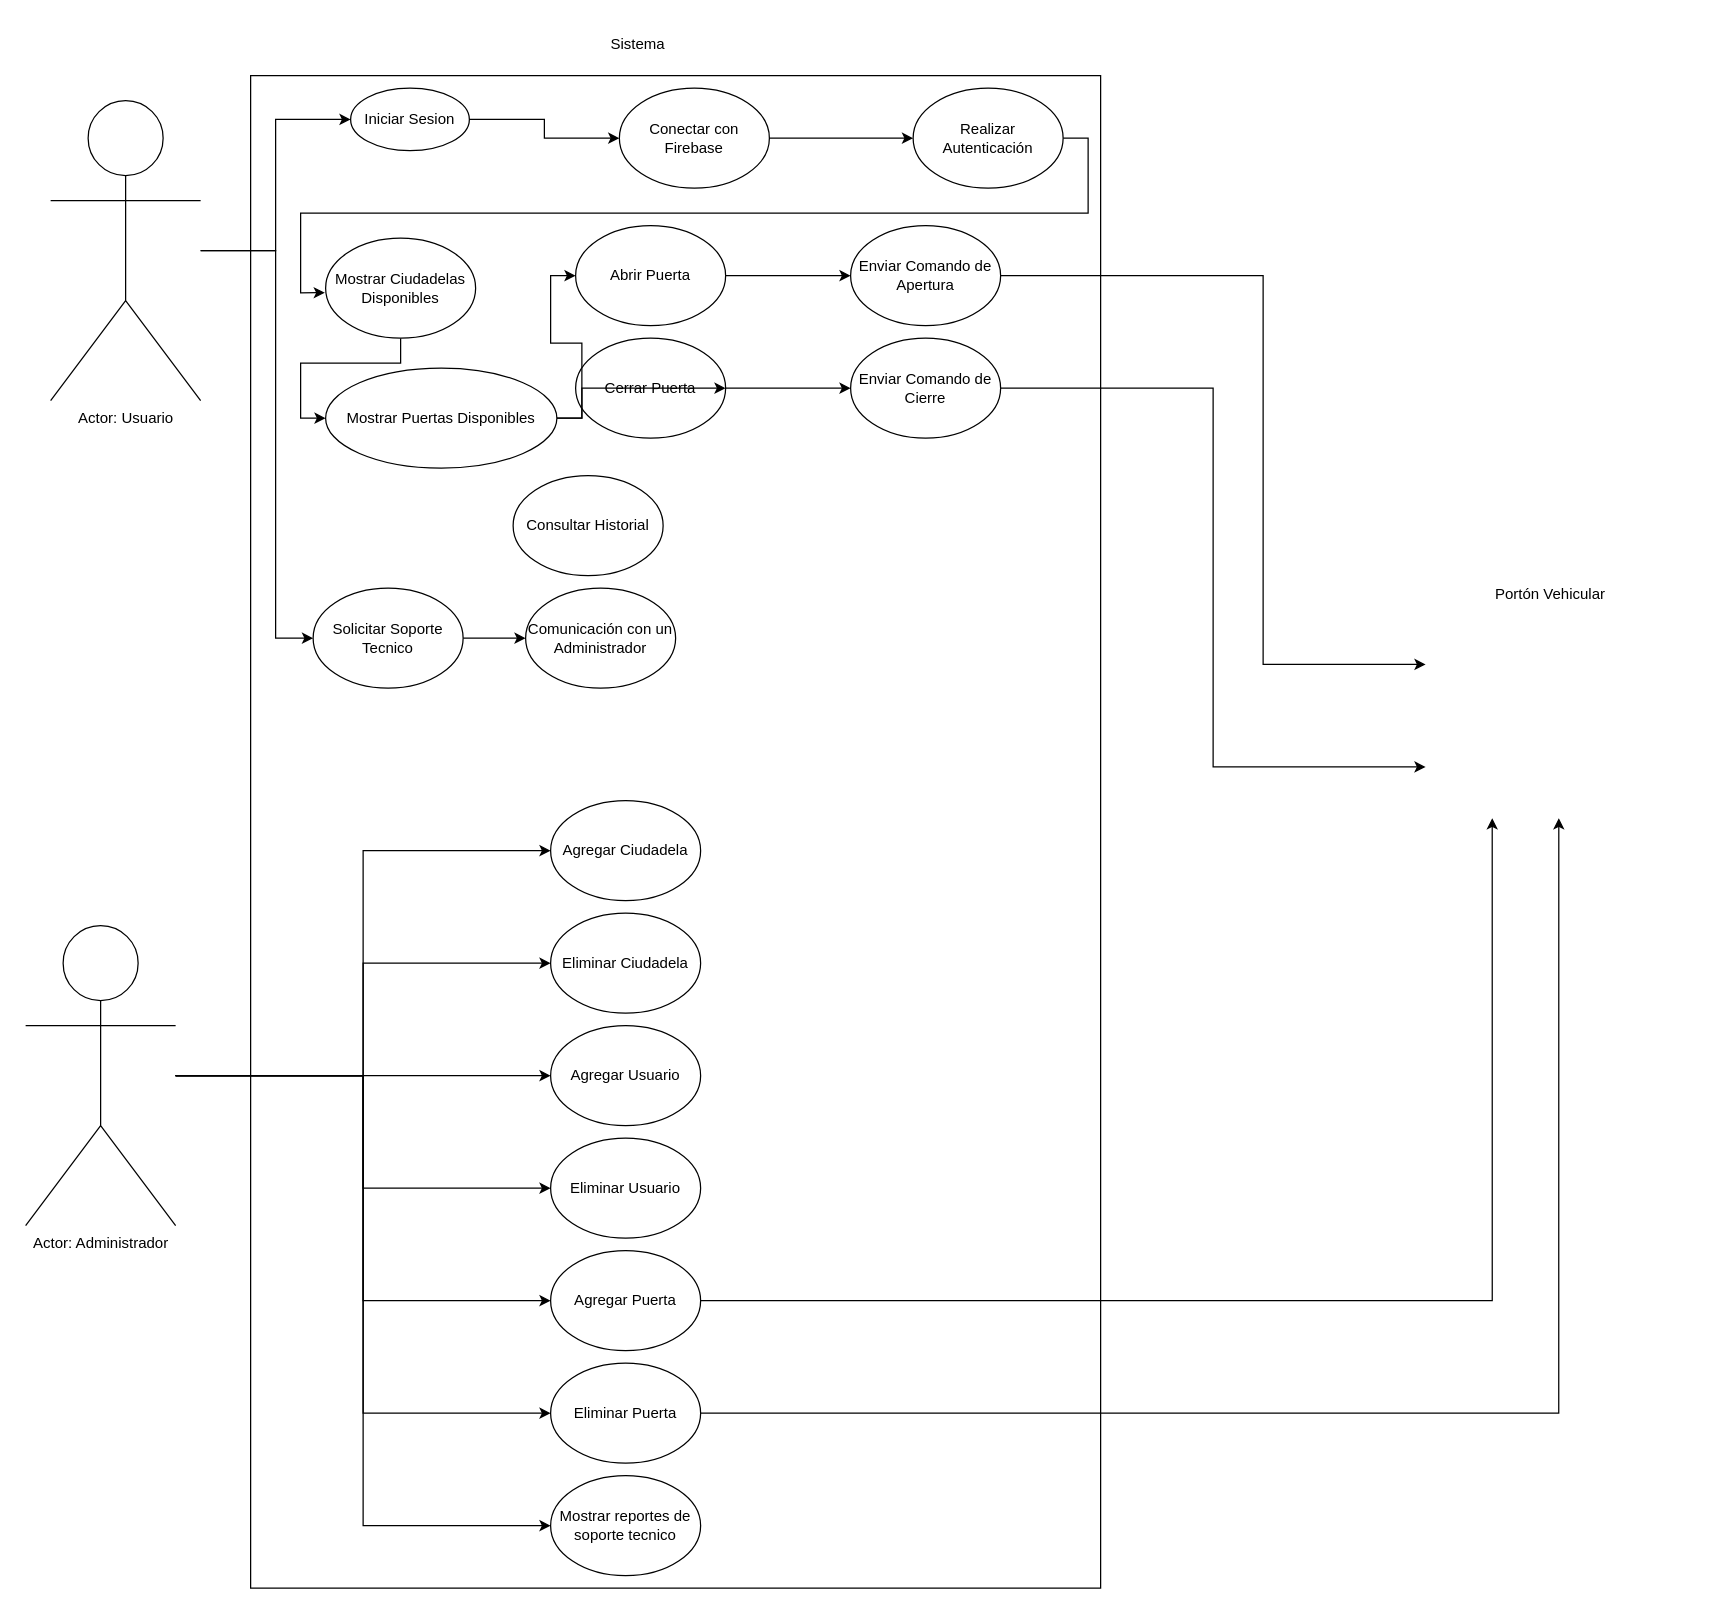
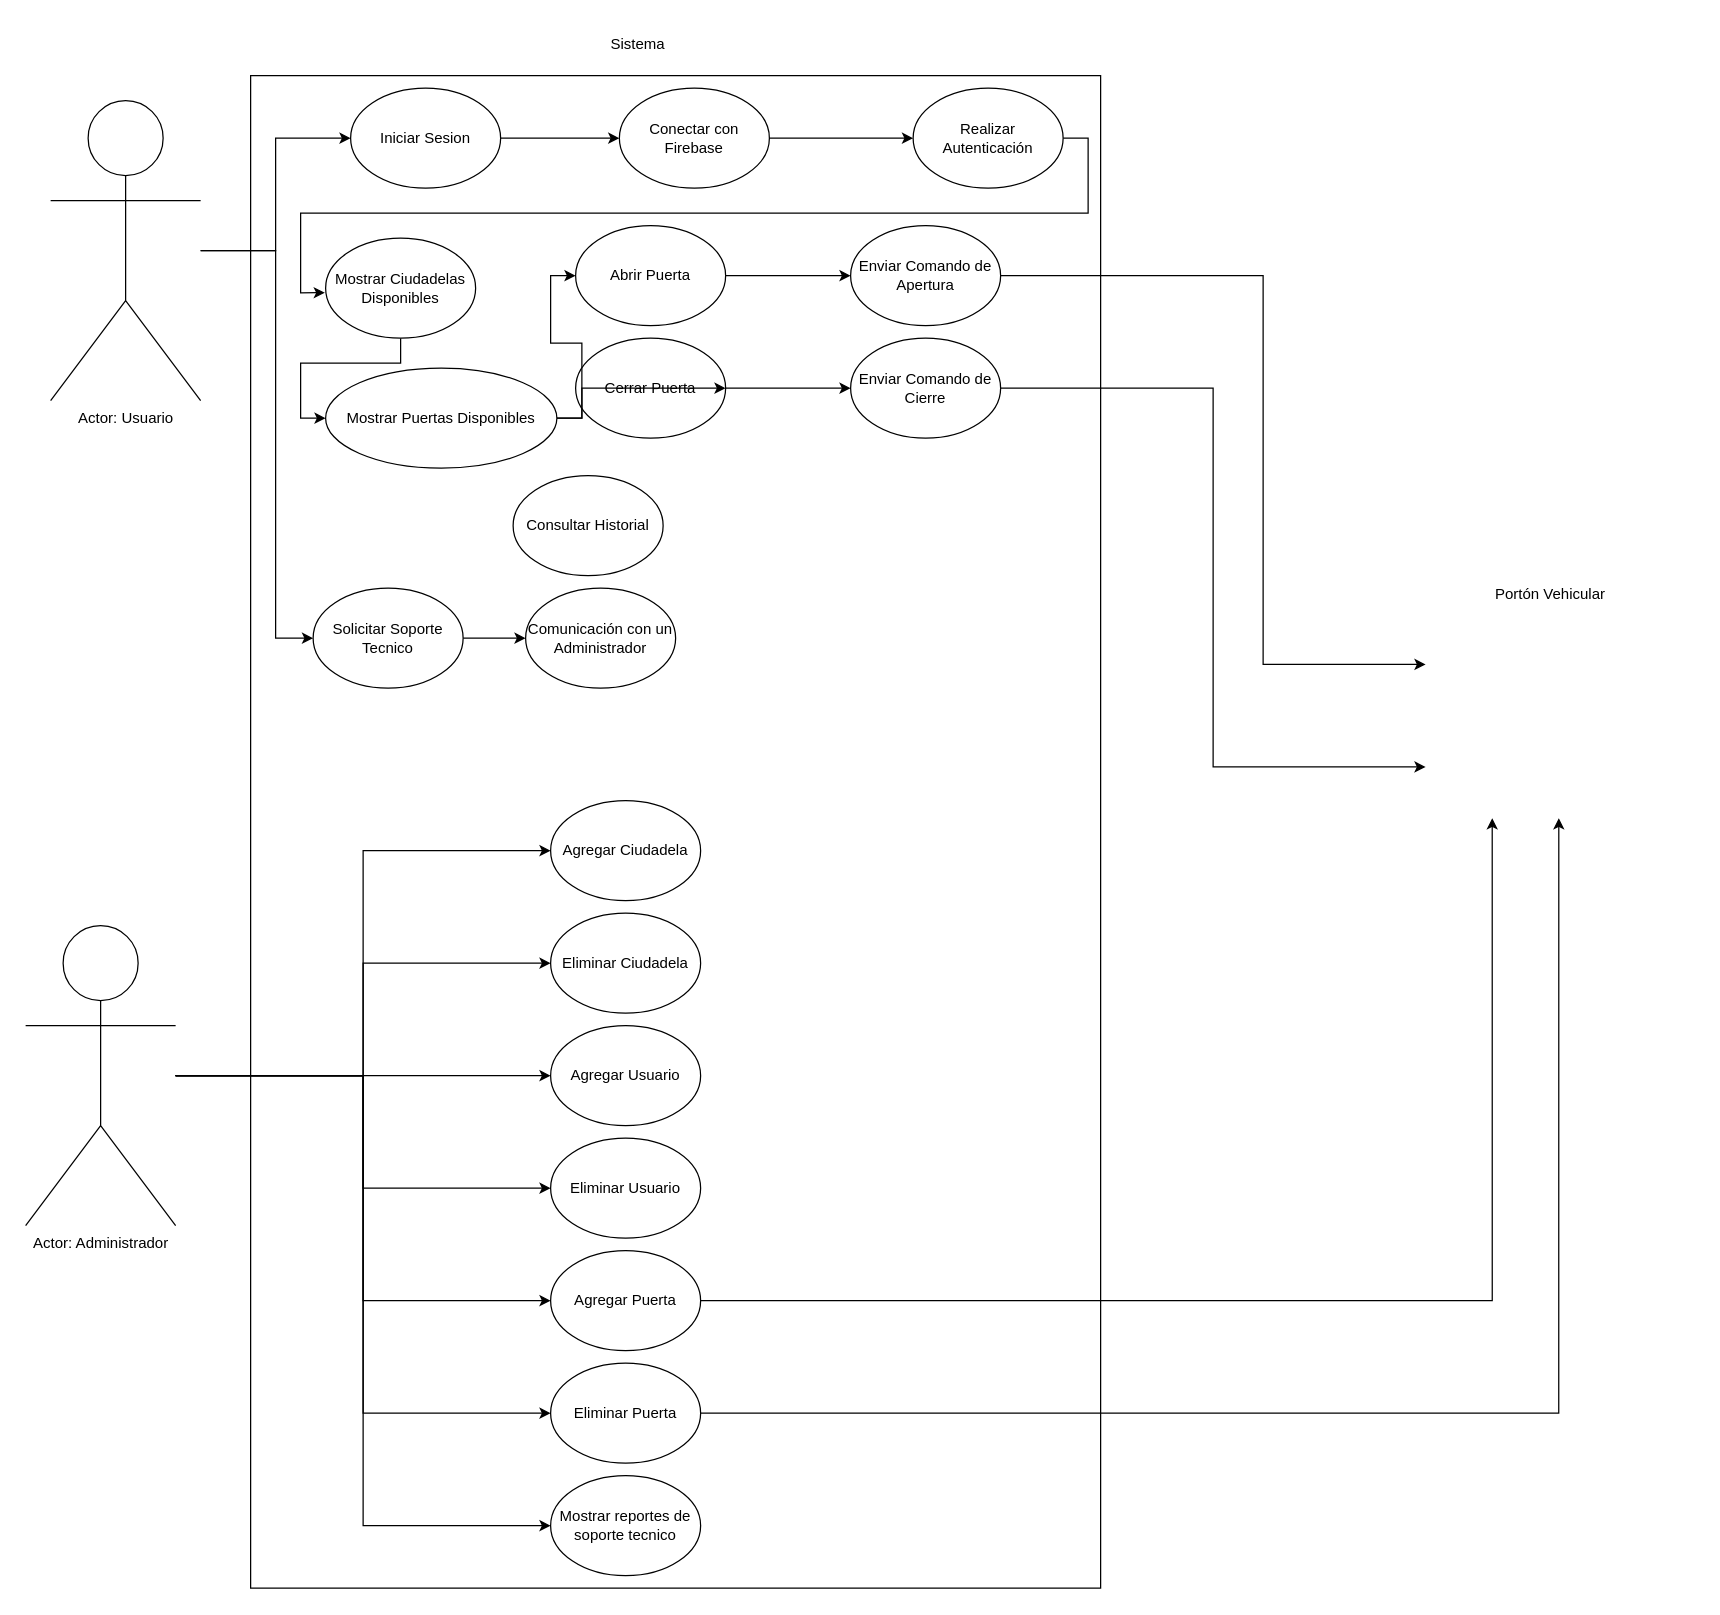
- <mxCell id="11" value="Iniciar Sesion" style="ellipse;whiteSpace=wrap;html=1;" parent="1" vertex="1"><mxGeometry x="280" y="70" width="95" height="50" as="geometry" /></mxCell>
+ <mxCell id="11" value="Iniciar Sesion" style="ellipse;whiteSpace=wrap;html=1;" parent="1" vertex="1"><mxGeometry x="280" y="70" width="120" height="80" as="geometry" /></mxCell>
